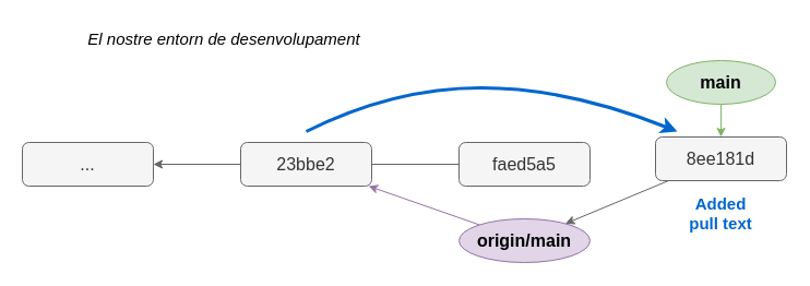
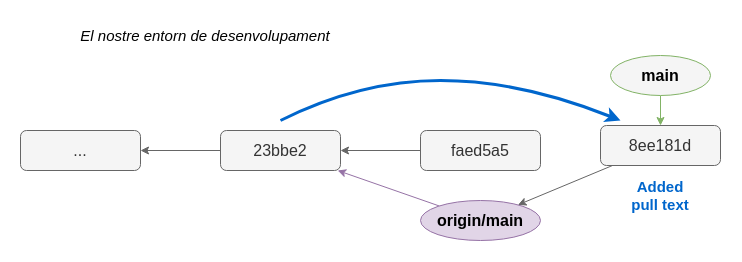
- <mxCell id="3" value="main" style="ellipse;whiteSpace=wrap;html=1;fillColor=#d5e8d4;strokeColor=#82b366;fontSize=16;fontStyle=1" parent="1" vertex="1"><mxGeometry x="610" y="55" width="100" height="40" as="geometry" /></mxCell>
+ <mxCell id="3" value="main" style="ellipse;whiteSpace=wrap;html=1;fillColor=#f5f5f5;strokeColor=#82b366;fontSize=16;fontStyle=1;" parent="1" vertex="1"><mxGeometry x="610" y="55" width="100" height="40" as="geometry" /></mxCell>
- <mxCell id="11" style="rounded=0;orthogonalLoop=1;jettySize=auto;html=1;fillColor=#f5f5f5;strokeColor=#666666;exitX=0;exitY=0.5;exitDx=0;exitDy=0;endArrow=none;" edge="1" parent="1" source="10" target="6"><mxGeometry relative="1" as="geometry"><mxPoint x="230" y="160" as="sourcePoint" /><mxPoint x="150" y="160" as="targetPoint" /></mxGeometry></mxCell>
+ <mxCell id="11" style="rounded=0;orthogonalLoop=1;jettySize=auto;html=1;fillColor=#f5f5f5;strokeColor=#666666;exitX=0;exitY=0.5;exitDx=0;exitDy=0;" edge="1" parent="1" source="10" target="6"><mxGeometry relative="1" as="geometry"><mxPoint x="230" y="160" as="sourcePoint" /><mxPoint x="150" y="160" as="targetPoint" /></mxGeometry></mxCell>
